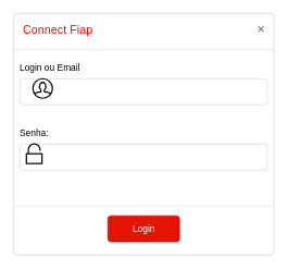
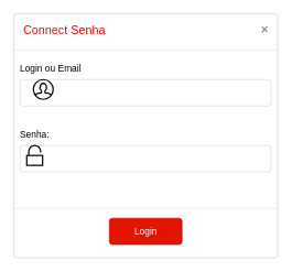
- <mxCell id="2" value="&lt;font color=&quot;#ff0000&quot;&gt;Connect Fiap&lt;/font&gt;" style="html=1;shadow=0;dashed=0;shape=mxgraph.bootstrap.rrect;rSize=5;html=1;strokeColor=#C8C8C8;fillColor=#ffffff;whiteSpace=wrap;verticalAlign=top;align=left;fontSize=18;spacing=15;spacingTop=-5;" vertex="1" parent="1"><mxGeometry x="20" y="20" width="400" height="370" as="geometry" /></mxCell>
+ <mxCell id="2" value="&lt;font color=&quot;#ff0000&quot;&gt;Connect Senha&lt;/font&gt;" style="html=1;shadow=0;dashed=0;shape=mxgraph.bootstrap.rrect;rSize=5;html=1;strokeColor=#C8C8C8;fillColor=#ffffff;whiteSpace=wrap;verticalAlign=top;align=left;fontSize=18;spacing=15;spacingTop=-5;" vertex="1" parent="1"><mxGeometry x="20" y="20" width="400" height="370" as="geometry" /></mxCell>
